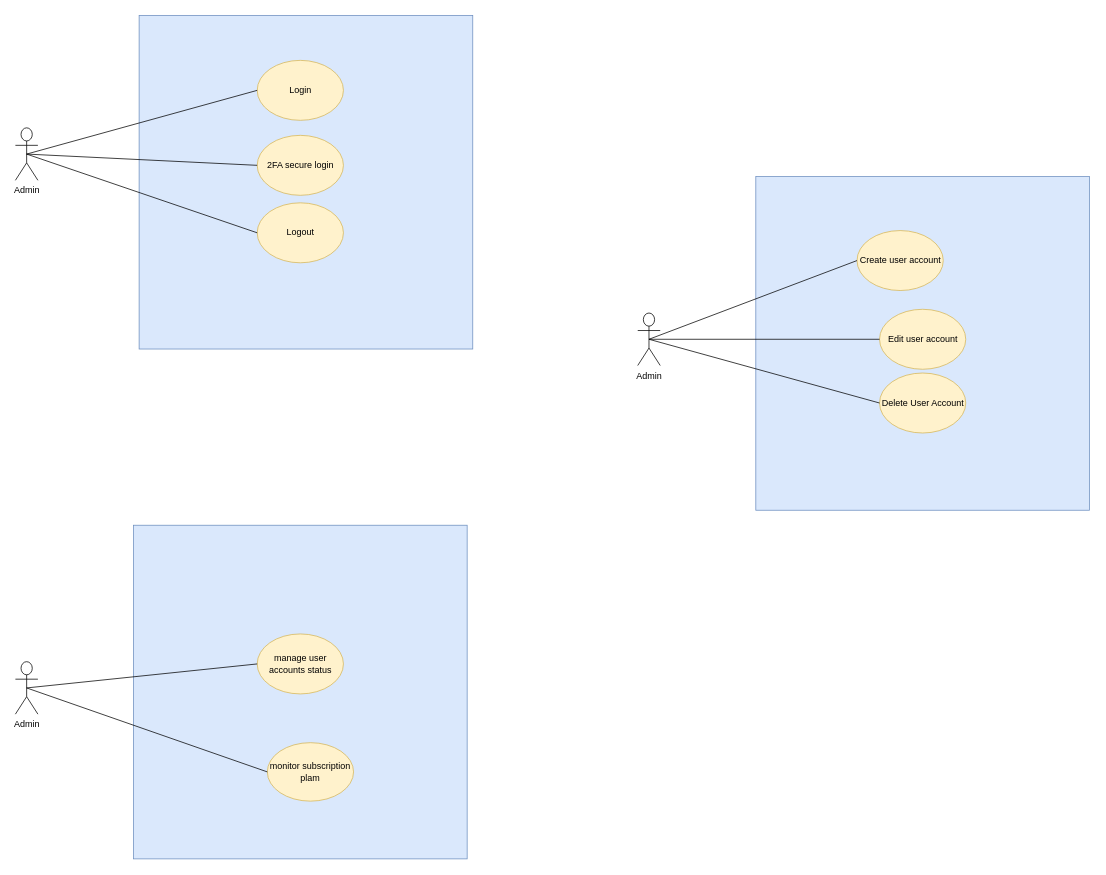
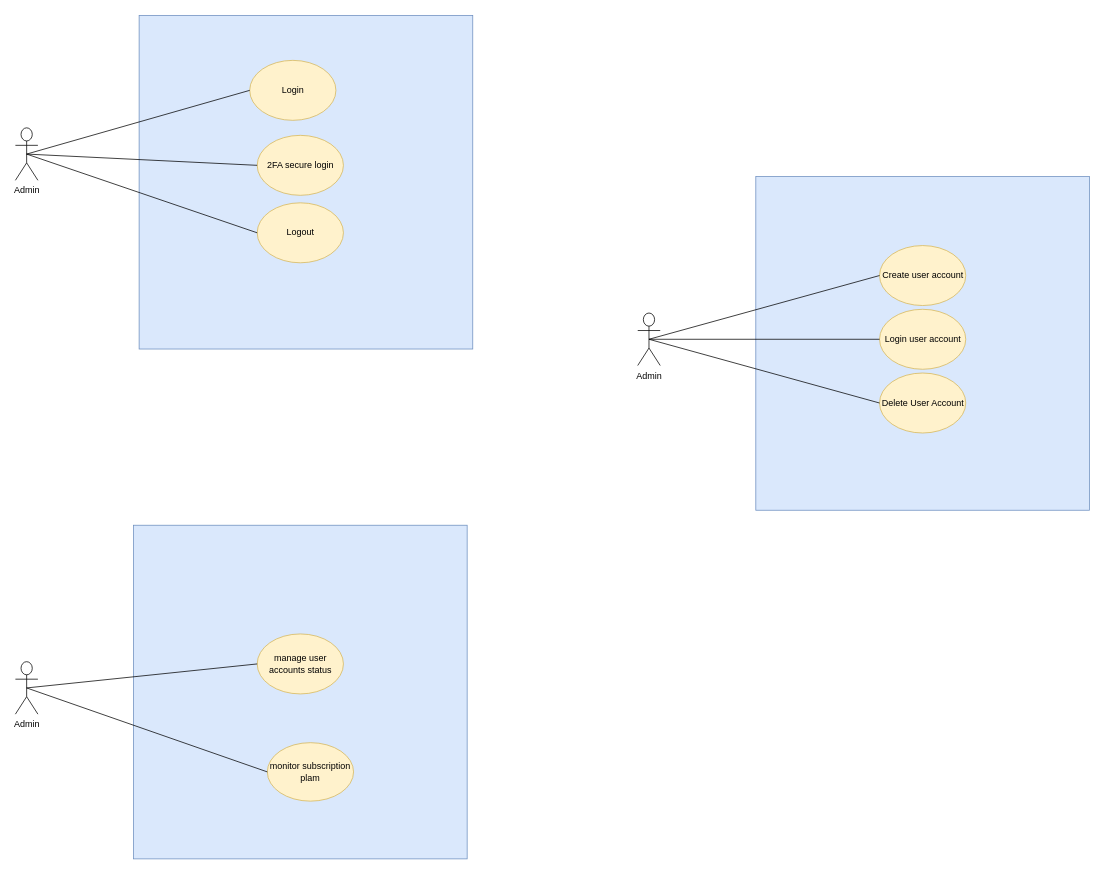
- <mxCell id="20" value="Login" style="ellipse;whiteSpace=wrap;html=1;fillColor=#fff2cc;strokeColor=#d6b656;container=0;" parent="1" vertex="1"><mxGeometry x="342.5" y="80" width="115" height="80" as="geometry" /></mxCell>
+ <mxCell id="20" value="Login" style="ellipse;whiteSpace=wrap;html=1;fillColor=#fff2cc;strokeColor=#d6b656;container=0;" parent="1" vertex="1"><mxGeometry x="332.5" y="80" width="115" height="80" as="geometry" /></mxCell>
- <mxCell id="5" value="Create user account" style="ellipse;whiteSpace=wrap;html=1;fillColor=#fff2cc;strokeColor=#d6b656;" parent="2" vertex="1"><mxGeometry x="292.5" y="72" width="115" height="80" as="geometry" /></mxCell>
+ <mxCell id="5" value="Create user account" style="ellipse;whiteSpace=wrap;html=1;fillColor=#fff2cc;strokeColor=#d6b656;" parent="2" vertex="1"><mxGeometry x="322.5" y="92" width="115" height="80" as="geometry" /></mxCell>
- <mxCell id="9" value="Edit user account" style="ellipse;whiteSpace=wrap;html=1;fillColor=#fff2cc;strokeColor=#d6b656;" parent="2" vertex="1"><mxGeometry x="322.5" y="177" width="115" height="80" as="geometry" /></mxCell>
+ <mxCell id="9" value="Login user account" style="ellipse;whiteSpace=wrap;html=1;fillColor=#fff2cc;strokeColor=#d6b656;" parent="2" vertex="1"><mxGeometry x="322.5" y="177" width="115" height="80" as="geometry" /></mxCell>
